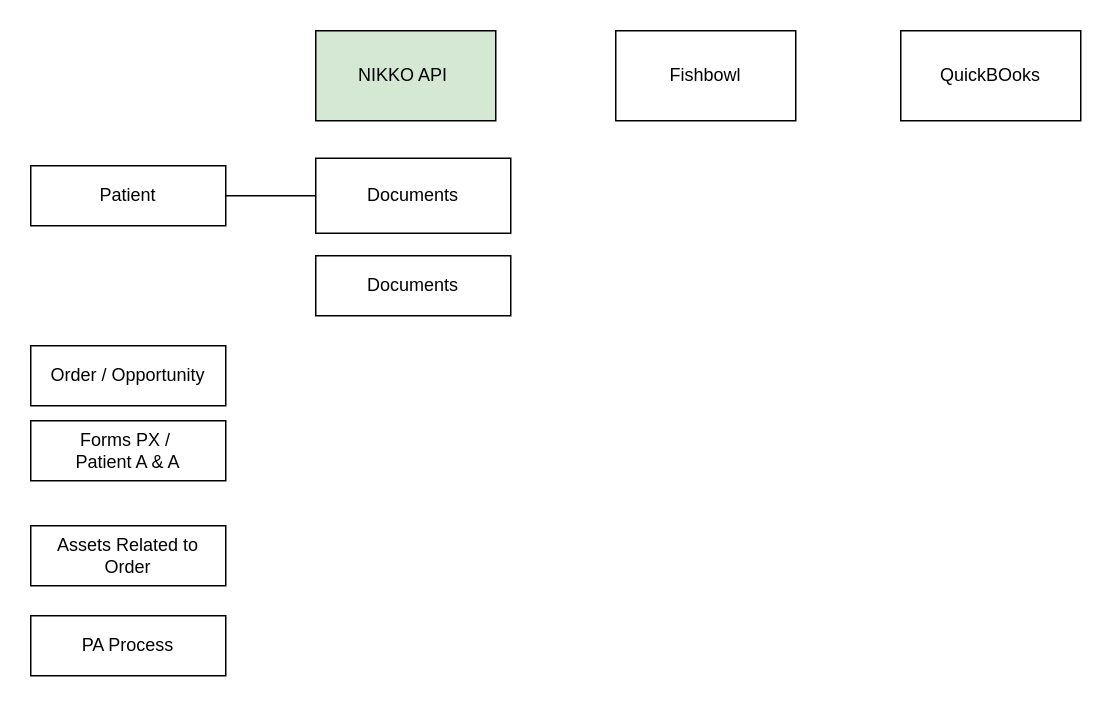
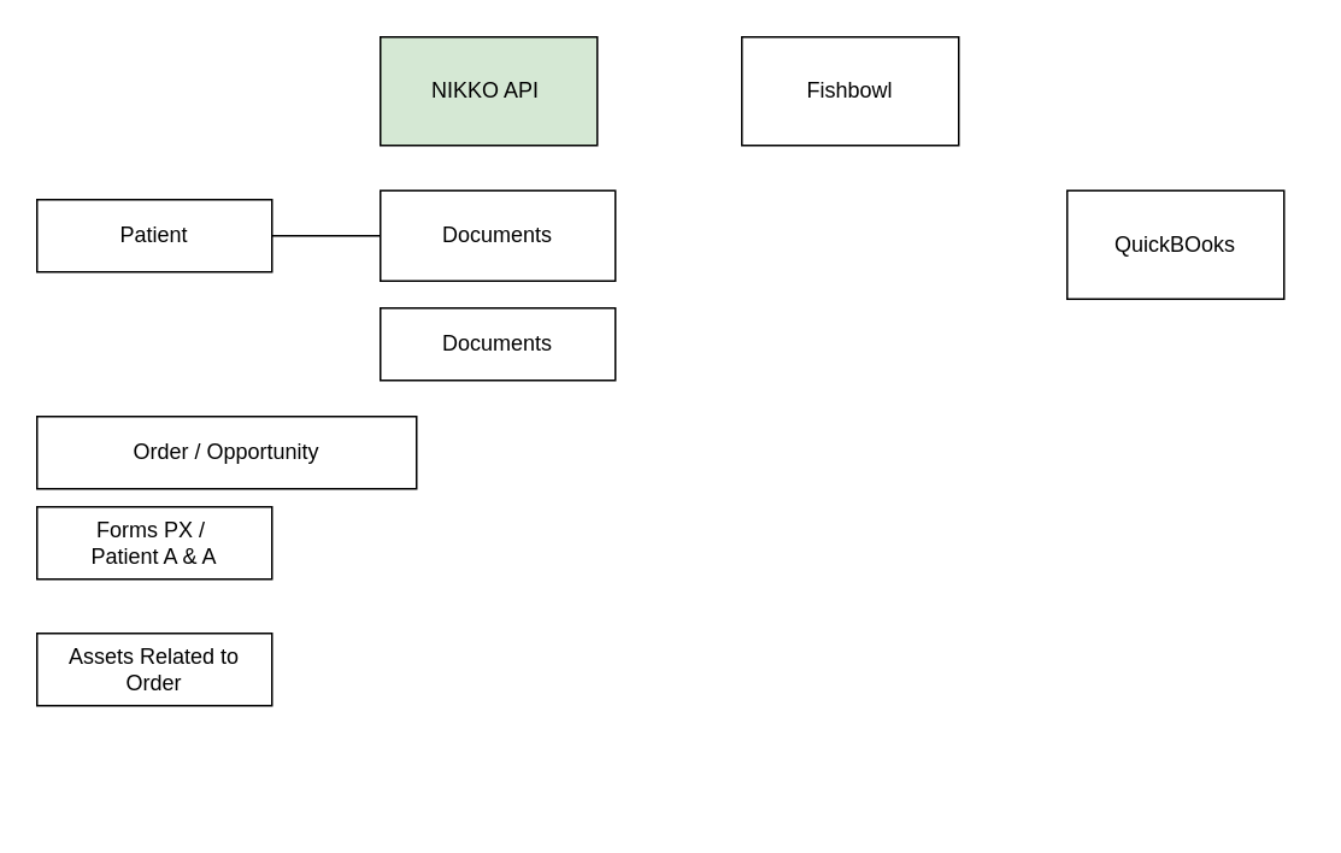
- <mxCell id="4" value="QuickBOoks" style="rounded=0;whiteSpace=wrap;html=1;" vertex="1" parent="1"><mxGeometry x="600" y="20" width="120" height="60" as="geometry" /></mxCell>
+ <mxCell id="4" value="QuickBOoks" style="rounded=0;whiteSpace=wrap;html=1;" vertex="1" parent="1"><mxGeometry x="590" y="105" width="120" height="60" as="geometry" /></mxCell>
- <mxCell id="6" value="Order / Opportunity" style="rounded=0;whiteSpace=wrap;html=1;" vertex="1" parent="1"><mxGeometry x="20" y="230" width="130" height="40" as="geometry" /></mxCell>
+ <mxCell id="6" value="Order / Opportunity" style="rounded=0;whiteSpace=wrap;html=1;" vertex="1" parent="1"><mxGeometry x="20" y="230" width="210" height="40" as="geometry" /></mxCell>
- <mxCell id="12" value="PA Process" style="rounded=0;whiteSpace=wrap;html=1;" vertex="1" parent="1"><mxGeometry x="20" y="410" width="130" height="40" as="geometry" /></mxCell>
